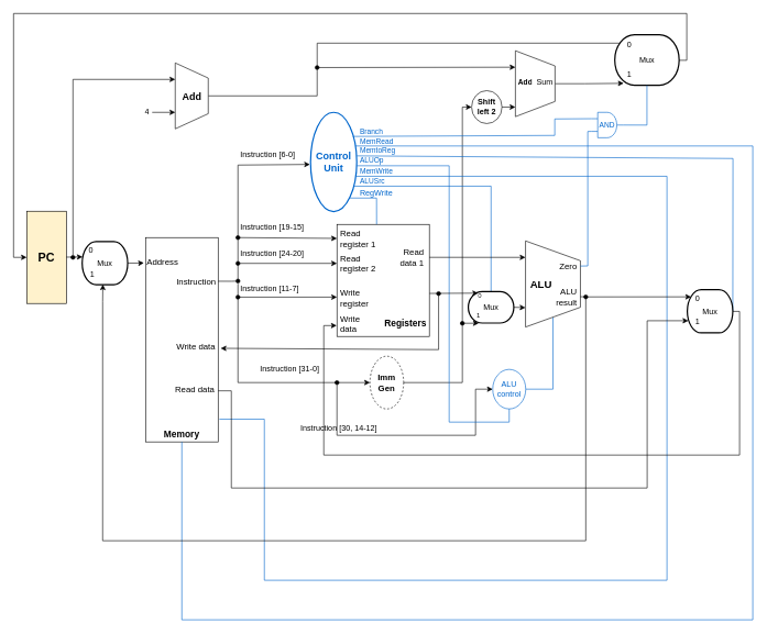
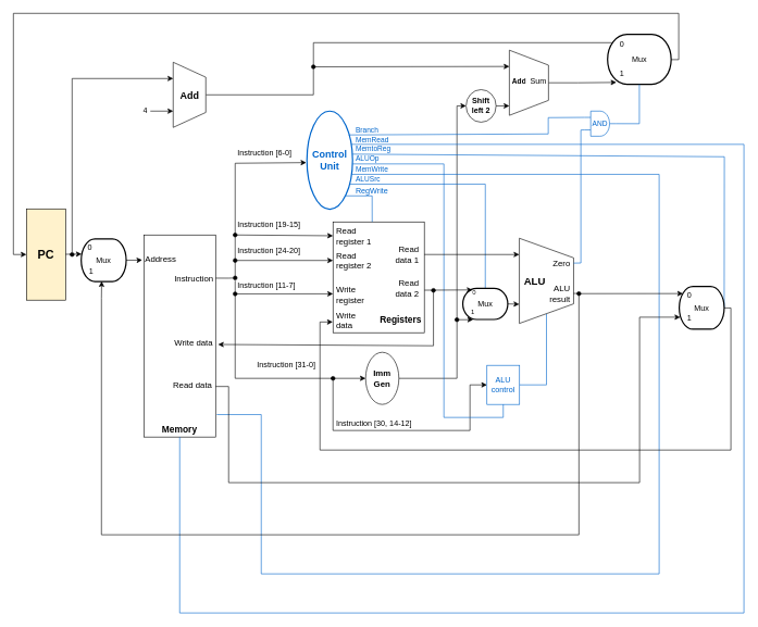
+ <mxCell id="39" value="Read&lt;div&gt;data 2&lt;/div&gt;" style="text;html=1;align=right;verticalAlign=middle;whiteSpace=wrap;rounded=0;fontSize=13;" parent="1" vertex="1"><mxGeometry x="584" y="427.03" width="60" height="30" as="geometry" /></mxCell>
- <mxCell id="36" value="&lt;font size=&quot;2&quot;&gt;&lt;b&gt;Imm&lt;/b&gt;&lt;/font&gt;&lt;div&gt;&lt;font size=&quot;2&quot;&gt;&lt;b&gt;Gen&lt;/b&gt;&lt;/font&gt;&lt;/div&gt;" style="ellipse;whiteSpace=wrap;html=1;dashed=1;" parent="1" vertex="1"><mxGeometry x="560" y="540" width="51" height="80" as="geometry" /></mxCell>
+ <mxCell id="36" value="&lt;font size=&quot;2&quot;&gt;&lt;b&gt;Imm&lt;/b&gt;&lt;/font&gt;&lt;div&gt;&lt;font size=&quot;2&quot;&gt;&lt;b&gt;Gen&lt;/b&gt;&lt;/font&gt;&lt;/div&gt;" style="ellipse;whiteSpace=wrap;html=1;" parent="1" vertex="1"><mxGeometry x="560" y="540" width="51" height="80" as="geometry" /></mxCell>
- <mxCell id="46" value="&lt;span style=&quot;color: rgb(0, 102, 204); font-weight: normal;&quot;&gt;ALU&lt;/span&gt;&lt;div&gt;&lt;span style=&quot;color: rgb(0, 102, 204); font-weight: normal;&quot;&gt;control&lt;/span&gt;&lt;/div&gt;" style="ellipse;whiteSpace=wrap;html=1;strokeColor=#0066CC;fontStyle=1" parent="1" vertex="1"><mxGeometry x="746" y="560" width="50" height="60" as="geometry" /></mxCell>
+ <mxCell id="46" value="&lt;span style=&quot;color: rgb(0, 102, 204); font-weight: normal;&quot;&gt;ALU&lt;/span&gt;&lt;div&gt;&lt;span style=&quot;color: rgb(0, 102, 204); font-weight: normal;&quot;&gt;control&lt;/span&gt;&lt;/div&gt;" style="whiteSpace=wrap;html=1;strokeColor=#0066CC;fontStyle=1;rounded=0;" parent="1" vertex="1"><mxGeometry x="746" y="560" width="50" height="60" as="geometry" /></mxCell>
- <mxCell id="80" value="Instruction [30, 14-12]" style="text;html=1;align=left;verticalAlign=middle;resizable=0;points=[];autosize=1;strokeColor=none;fillColor=none;" parent="1" vertex="1"><mxGeometry x="453" y="635" width="140" height="30" as="geometry" /></mxCell>
+ <mxCell id="80" value="Instruction [30, 14-12]" style="text;html=1;align=left;verticalAlign=middle;resizable=0;points=[];autosize=1;strokeColor=none;fillColor=none;" parent="1" vertex="1"><mxGeometry x="513" y="635" width="140" height="30" as="geometry" /></mxCell>
